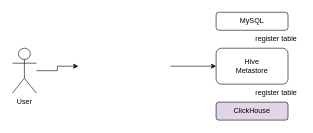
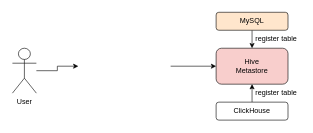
- <mxCell id="6" value="MySQL" style="rounded=1;whiteSpace=wrap;html=1;" parent="1" vertex="1"><mxGeometry x="360" y="20" width="120" height="30" as="geometry" /></mxCell>
+ <mxCell id="6" value="MySQL" style="rounded=1;whiteSpace=wrap;html=1;fillColor=#ffe6cc;" parent="1" vertex="1"><mxGeometry x="360" y="20" width="120" height="30" as="geometry" /></mxCell>
+ <mxCell id="5" style="edgeStyle=orthogonalEdgeStyle;rounded=0;orthogonalLoop=1;jettySize=auto;html=1;exitX=0.5;exitY=1;exitDx=0;exitDy=0;entryX=0.5;entryY=0;entryDx=0;entryDy=0;" parent="1" source="6" target="4" edge="1"><mxGeometry relative="1" as="geometry" /></mxCell>
- <mxCell id="4" value="Hive&lt;br&gt;Metastore" style="rounded=1;whiteSpace=wrap;html=1;" parent="1" vertex="1"><mxGeometry x="360" y="80" width="120" height="60" as="geometry" /></mxCell>
+ <mxCell id="4" value="Hive&lt;br&gt;Metastore" style="rounded=1;whiteSpace=wrap;html=1;fillColor=#f8cecc;" parent="1" vertex="1"><mxGeometry x="360" y="80" width="120" height="60" as="geometry" /></mxCell>
+ <mxCell id="7" style="edgeStyle=orthogonalEdgeStyle;rounded=0;orthogonalLoop=1;jettySize=auto;html=1;exitX=0.5;exitY=0;exitDx=0;exitDy=0;entryX=0.5;entryY=1;entryDx=0;entryDy=0;" parent="1" source="8" target="4" edge="1"><mxGeometry relative="1" as="geometry" /></mxCell>
- <mxCell id="8" value="ClickHouse" style="rounded=1;whiteSpace=wrap;html=1;fillColor=#e1d5e7;" parent="1" vertex="1"><mxGeometry x="360" y="170" width="120" height="30" as="geometry" /></mxCell>
+ <mxCell id="8" value="ClickHouse" style="rounded=1;whiteSpace=wrap;html=1;" parent="1" vertex="1"><mxGeometry x="360" y="170" width="120" height="30" as="geometry" /></mxCell>
